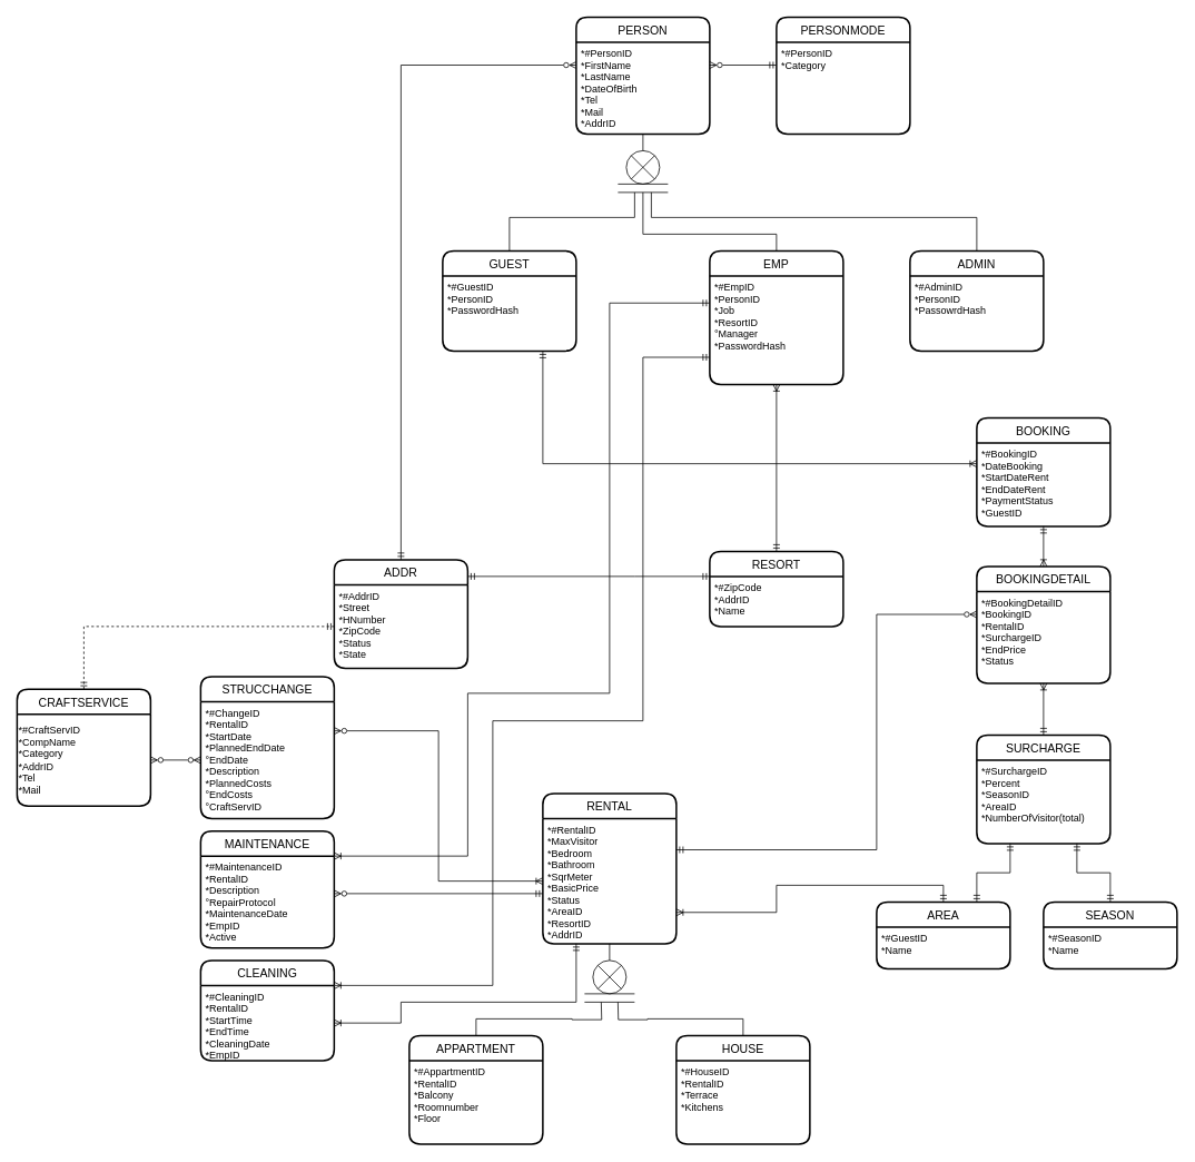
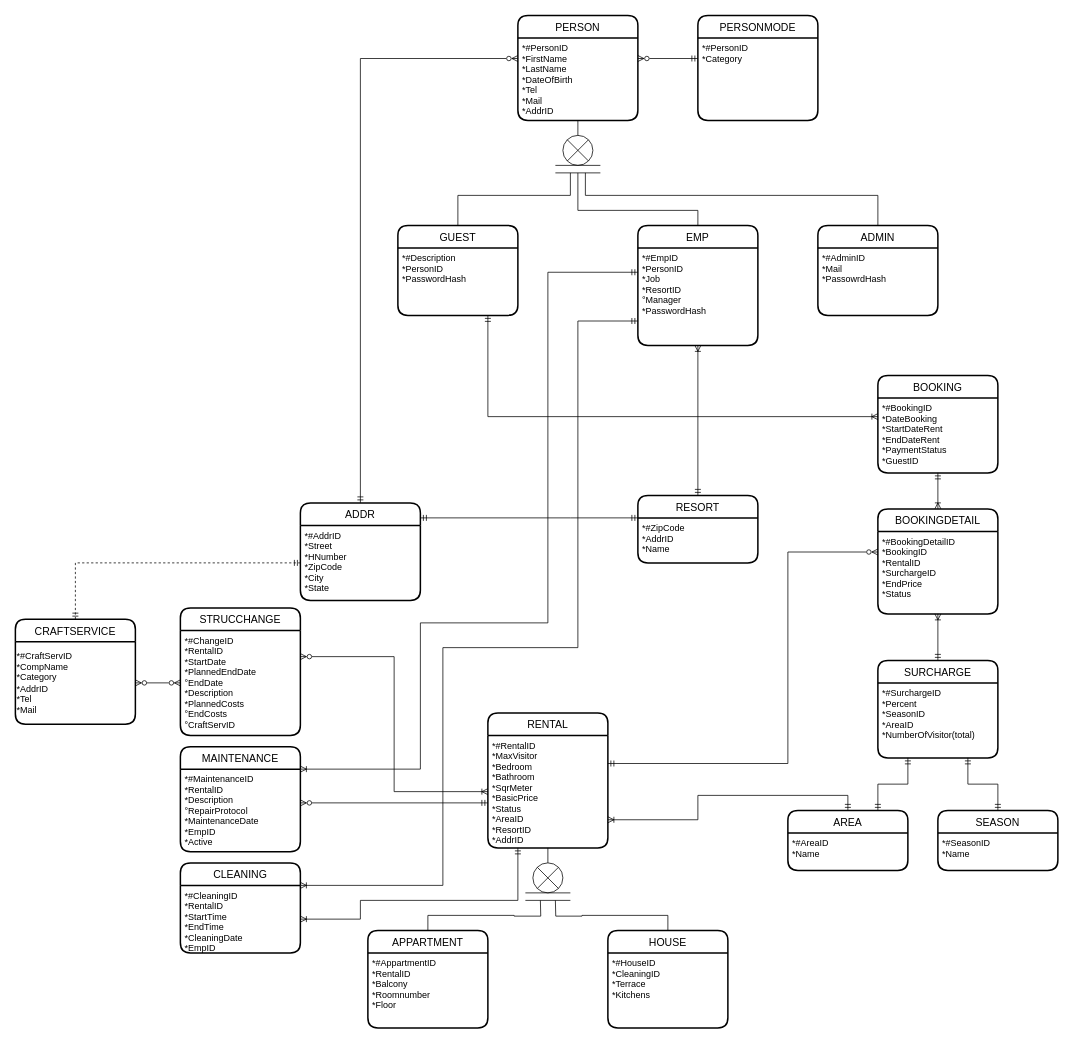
- <mxCell id="60" value="*#GuestID&#10;*PersonID&#10;*PasswordHash&#10;&#10;" style="align=left;strokeColor=none;fillColor=none;spacingLeft=4;fontSize=12;verticalAlign=top;resizable=0;rotatable=0;part=1;" parent="59" vertex="1"><mxGeometry y="30" width="160" height="90" as="geometry" /></mxCell>
+ <mxCell id="60" value="*#Description&#10;*PersonID&#10;*PasswordHash&#10;&#10;" style="align=left;strokeColor=none;fillColor=none;spacingLeft=4;fontSize=12;verticalAlign=top;resizable=0;rotatable=0;part=1;" parent="59" vertex="1"><mxGeometry y="30" width="160" height="90" as="geometry" /></mxCell>
- <mxCell id="71" value="*#AdminID&#10;*PersonID&#10;*PassowrdHash" style="align=left;strokeColor=none;fillColor=none;spacingLeft=4;fontSize=12;verticalAlign=top;resizable=0;rotatable=0;part=1;" vertex="1" parent="70"><mxGeometry y="30" width="160" height="90" as="geometry" /></mxCell>
+ <mxCell id="71" value="*#AdminID&#10;*Mail&#10;*PassowrdHash" style="align=left;strokeColor=none;fillColor=none;spacingLeft=4;fontSize=12;verticalAlign=top;resizable=0;rotatable=0;part=1;" vertex="1" parent="70"><mxGeometry y="30" width="160" height="90" as="geometry" /></mxCell>
- <mxCell id="3" value="*#AddrID&#10;*Street&#10;*HNumber&#10;*ZipCode&#10;*Status&#10;*State&#10;&#10;" style="align=left;strokeColor=none;fillColor=none;spacingLeft=4;fontSize=12;verticalAlign=top;resizable=0;rotatable=0;part=1;" parent="2" vertex="1"><mxGeometry y="30" width="160" height="100" as="geometry" /></mxCell>
+ <mxCell id="3" value="*#AddrID&#10;*Street&#10;*HNumber&#10;*ZipCode&#10;*City&#10;*State&#10;&#10;" style="align=left;strokeColor=none;fillColor=none;spacingLeft=4;fontSize=12;verticalAlign=top;resizable=0;rotatable=0;part=1;" parent="2" vertex="1"><mxGeometry y="30" width="160" height="100" as="geometry" /></mxCell>
- <mxCell id="26" value="*#GuestID&#10;*Name&#10;" style="align=left;strokeColor=none;fillColor=none;spacingLeft=4;fontSize=12;verticalAlign=top;resizable=0;rotatable=0;part=1;" parent="25" vertex="1"><mxGeometry y="30" width="160" height="50" as="geometry" /></mxCell>
+ <mxCell id="26" value="*#AreaID&#10;*Name&#10;" style="align=left;strokeColor=none;fillColor=none;spacingLeft=4;fontSize=12;verticalAlign=top;resizable=0;rotatable=0;part=1;" parent="25" vertex="1"><mxGeometry y="30" width="160" height="50" as="geometry" /></mxCell>
- <mxCell id="14" value="*#HouseID&#10;*RentalID&#10;*Terrace&#10;*Kitchens&#10;" style="align=left;strokeColor=none;fillColor=none;spacingLeft=4;fontSize=12;verticalAlign=top;resizable=0;rotatable=0;part=1;" parent="13" vertex="1"><mxGeometry y="30" width="160" height="100" as="geometry" /></mxCell>
+ <mxCell id="14" value="*#HouseID&#10;*CleaningID&#10;*Terrace&#10;*Kitchens&#10;" style="align=left;strokeColor=none;fillColor=none;spacingLeft=4;fontSize=12;verticalAlign=top;resizable=0;rotatable=0;part=1;" parent="13" vertex="1"><mxGeometry y="30" width="160" height="100" as="geometry" /></mxCell>
